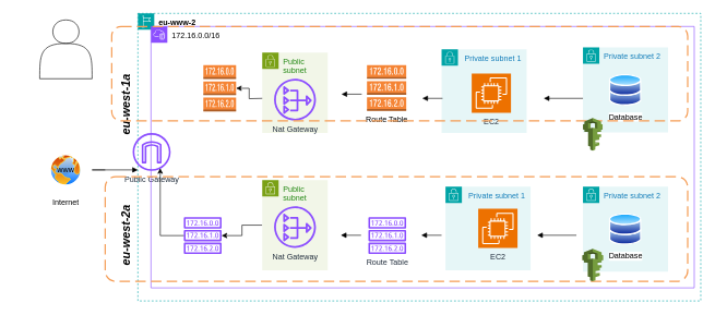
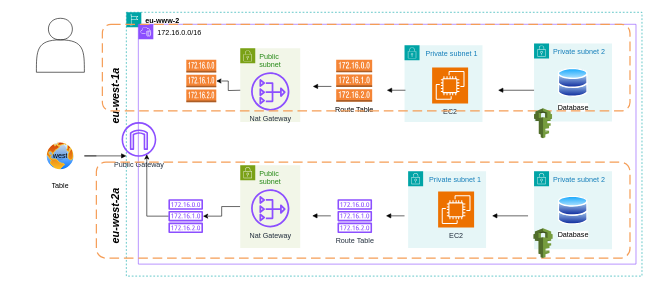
- <mxCell id="6" value="www" style="text;html=1;strokeColor=none;fillColor=none;align=center;verticalAlign=middle;whiteSpace=wrap;overflow=hidden;" parent="1" vertex="1"><mxGeometry x="60" y="250" width="80" height="20" as="geometry" /></mxCell>
+ <mxCell id="6" value="west" style="text;html=1;strokeColor=none;fillColor=none;align=center;verticalAlign=middle;whiteSpace=wrap;overflow=hidden;" parent="1" vertex="1"><mxGeometry x="60" y="250" width="80" height="20" as="geometry" /></mxCell>
- <mxCell id="7" value="Internet" style="text;html=1;strokeColor=none;fillColor=none;align=center;verticalAlign=middle;whiteSpace=wrap;overflow=hidden;" parent="1" vertex="1"><mxGeometry x="20" y="300" width="160" height="20" as="geometry" /></mxCell>
+ <mxCell id="7" value="Table" style="text;html=1;strokeColor=none;fillColor=none;align=center;verticalAlign=middle;whiteSpace=wrap;overflow=hidden;" parent="1" vertex="1"><mxGeometry x="20" y="300" width="160" height="20" as="geometry" /></mxCell>
